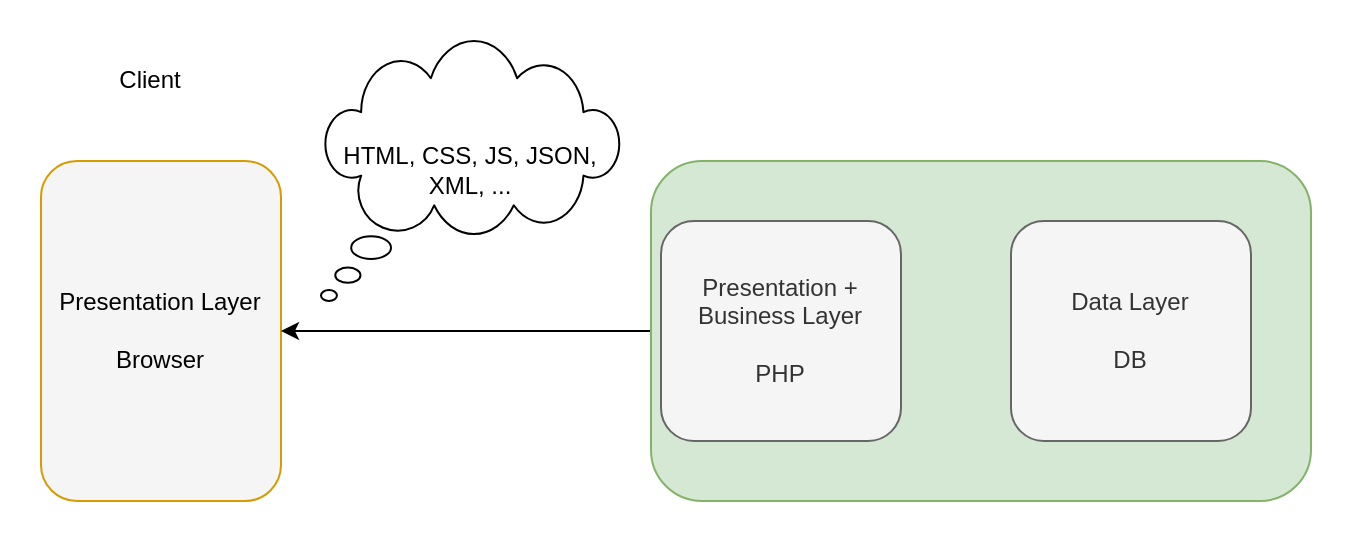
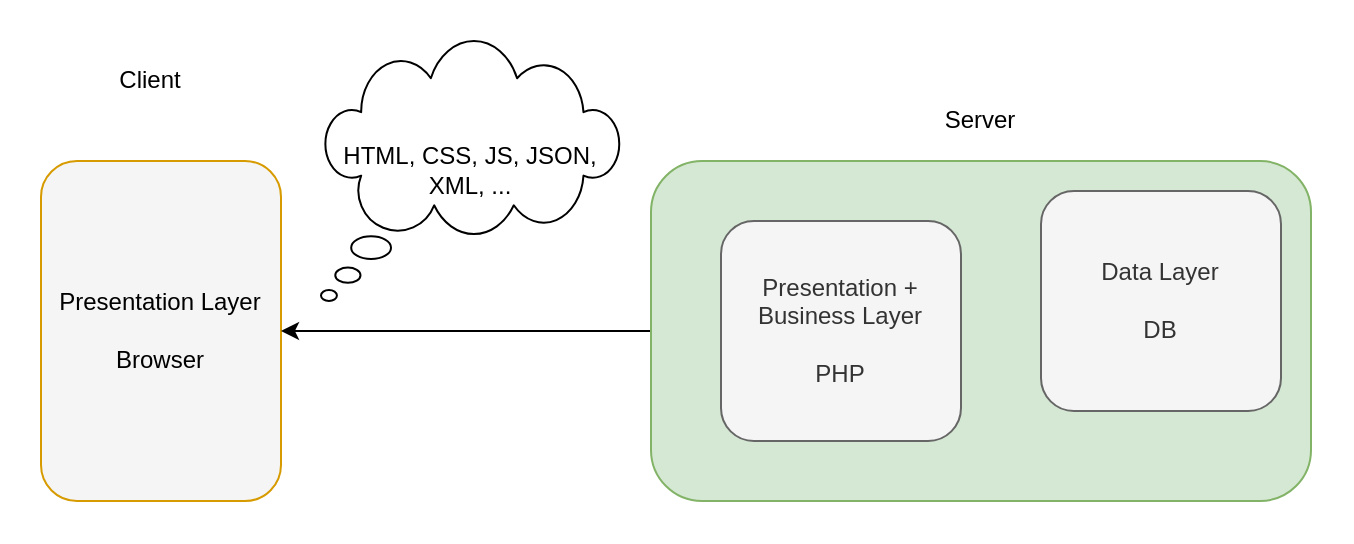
+ <mxCell id="8" value="Server" style="text;html=1;strokeColor=none;fillColor=none;align=center;verticalAlign=middle;whiteSpace=wrap;rounded=0;" vertex="1" parent="1"><mxGeometry x="470" y="50" width="40" height="20" as="geometry" /></mxCell>
- <mxCell id="6" value="Presentation + Business Layer&lt;br&gt;&lt;br&gt;PHP" style="rounded=1;whiteSpace=wrap;html=1;fillColor=#f5f5f5;strokeColor=#666666;fontColor=#333333;" vertex="1" parent="1"><mxGeometry x="330" y="110" width="120" height="110" as="geometry" /></mxCell>
+ <mxCell id="6" value="Presentation + Business Layer&lt;br&gt;&lt;br&gt;PHP" style="rounded=1;whiteSpace=wrap;html=1;fillColor=#f5f5f5;strokeColor=#666666;fontColor=#333333;" vertex="1" parent="1"><mxGeometry x="360" y="110" width="120" height="110" as="geometry" /></mxCell>
- <mxCell id="5" value="Data Layer&lt;br&gt;&lt;br&gt;DB" style="rounded=1;whiteSpace=wrap;html=1;fillColor=#f5f5f5;strokeColor=#666666;fontColor=#333333;" vertex="1" parent="1"><mxGeometry x="505" y="110" width="120" height="110" as="geometry" /></mxCell>
+ <mxCell id="5" value="Data Layer&lt;br&gt;&lt;br&gt;DB" style="rounded=1;whiteSpace=wrap;html=1;fillColor=#f5f5f5;strokeColor=#666666;fontColor=#333333;" vertex="1" parent="1"><mxGeometry x="520" y="95" width="120" height="110" as="geometry" /></mxCell>
